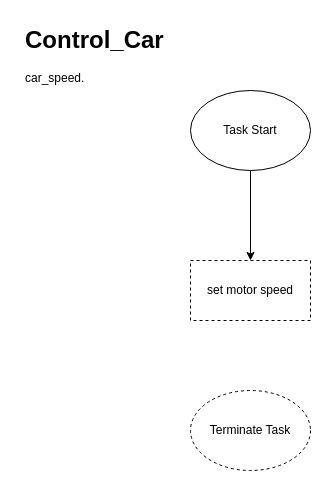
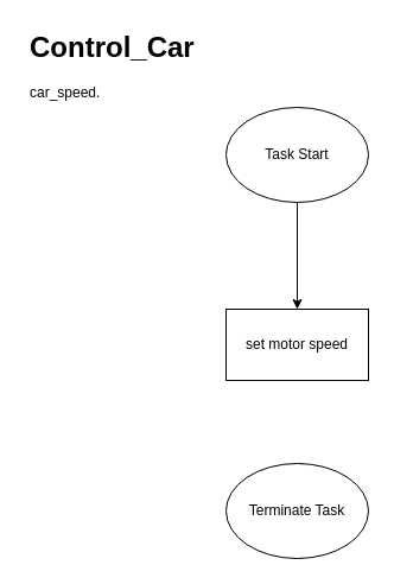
- <mxCell id="5" value="set motor speed" style="whiteSpace=wrap;html=1;dashed=1;" vertex="1" parent="1"><mxGeometry x="190" y="260" width="120" height="60" as="geometry" /></mxCell>
+ <mxCell id="5" value="set motor speed" style="whiteSpace=wrap;html=1;" vertex="1" parent="1"><mxGeometry x="190" y="260" width="120" height="60" as="geometry" /></mxCell>
- <mxCell id="6" value="Terminate Task" style="ellipse;whiteSpace=wrap;html=1;dashed=1;" vertex="1" parent="1"><mxGeometry x="190" y="390" width="120" height="80" as="geometry" /></mxCell>
+ <mxCell id="6" value="Terminate Task" style="ellipse;whiteSpace=wrap;html=1;" vertex="1" parent="1"><mxGeometry x="190" y="390" width="120" height="80" as="geometry" /></mxCell>
